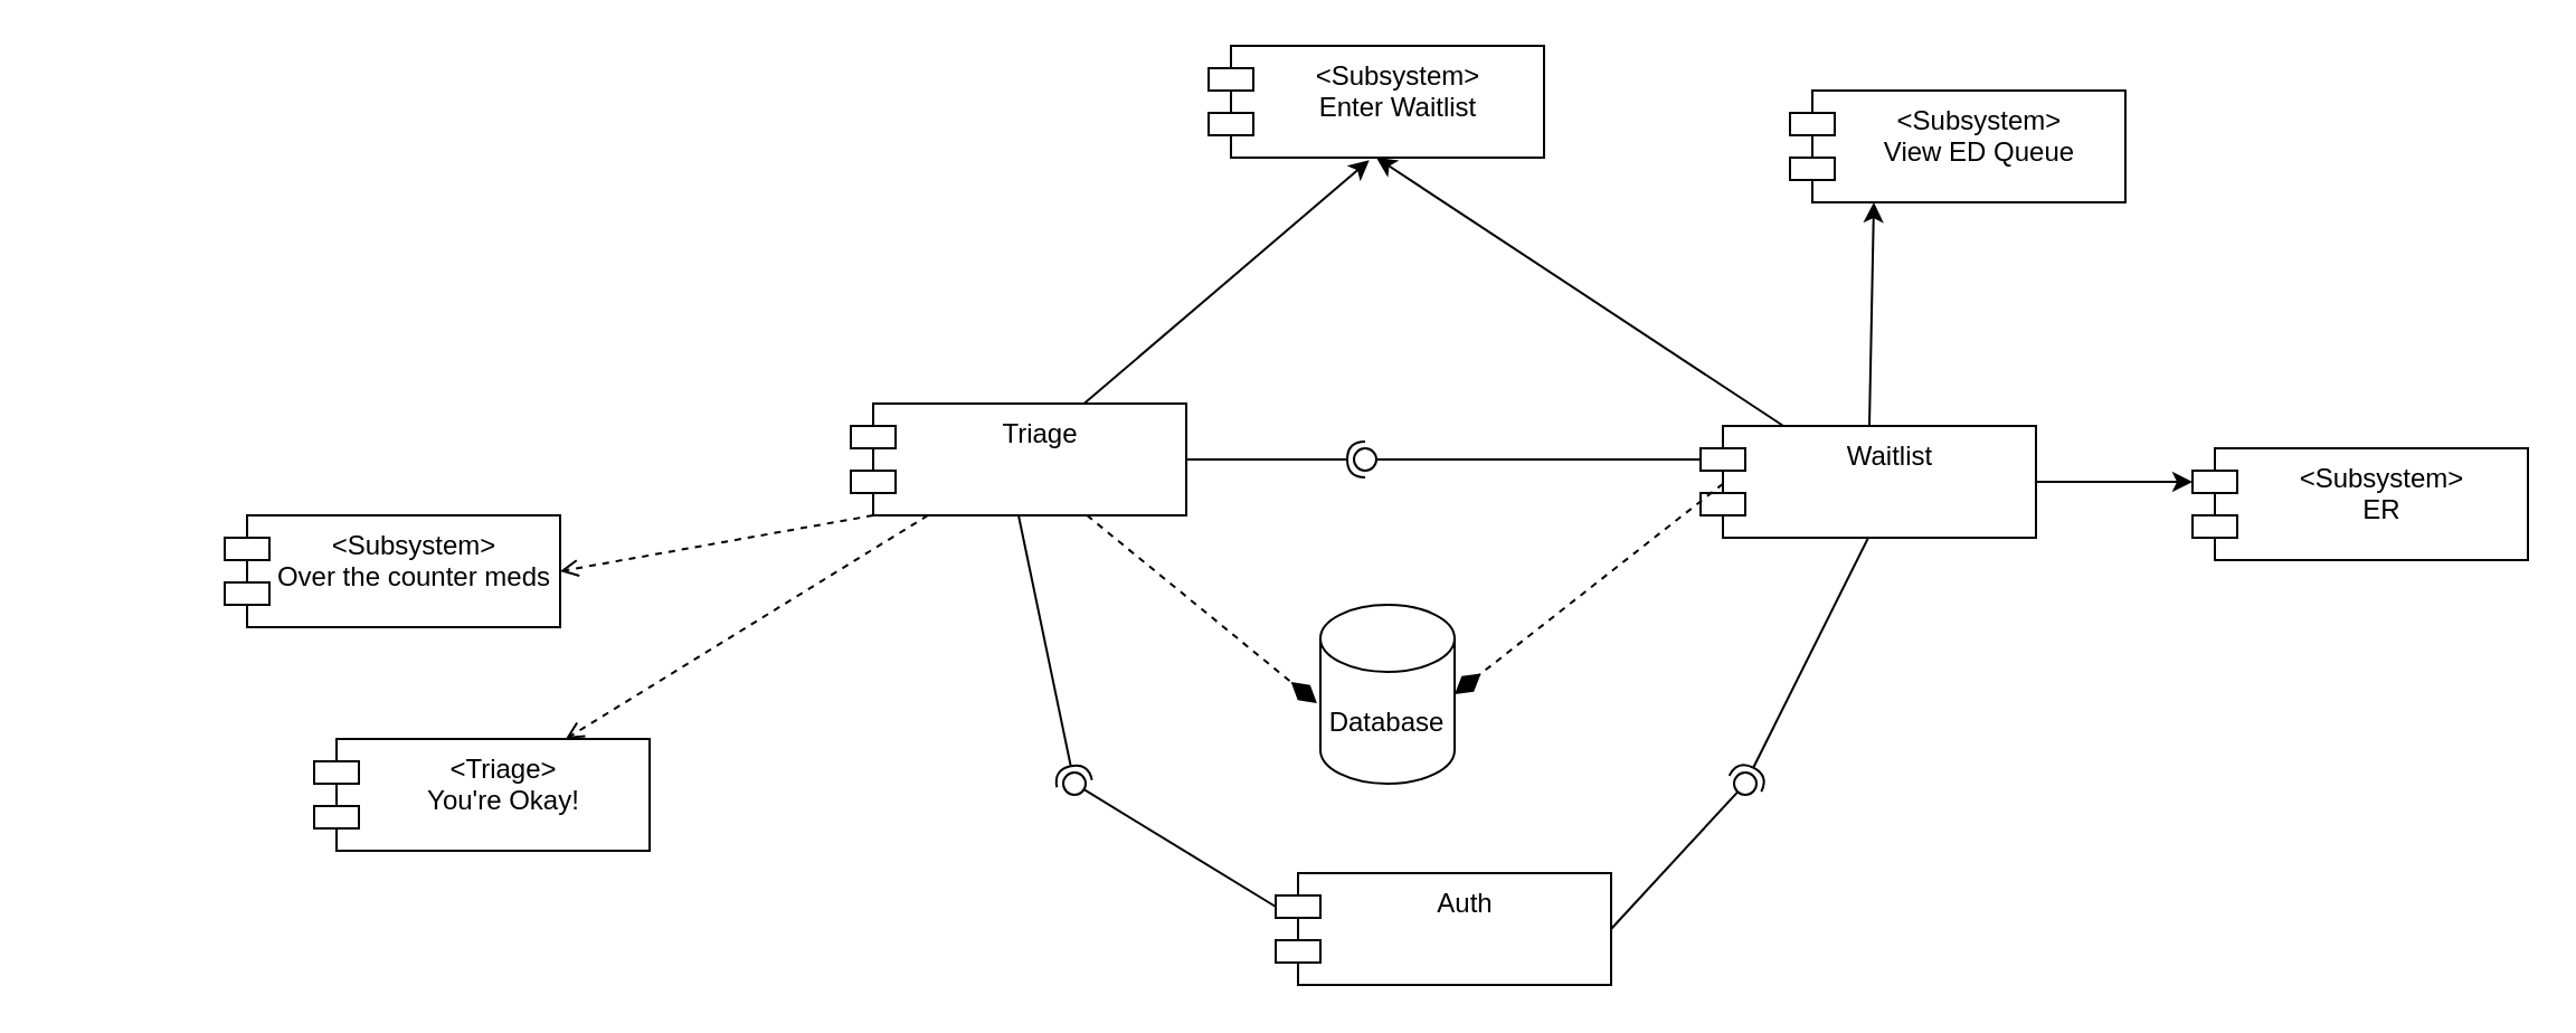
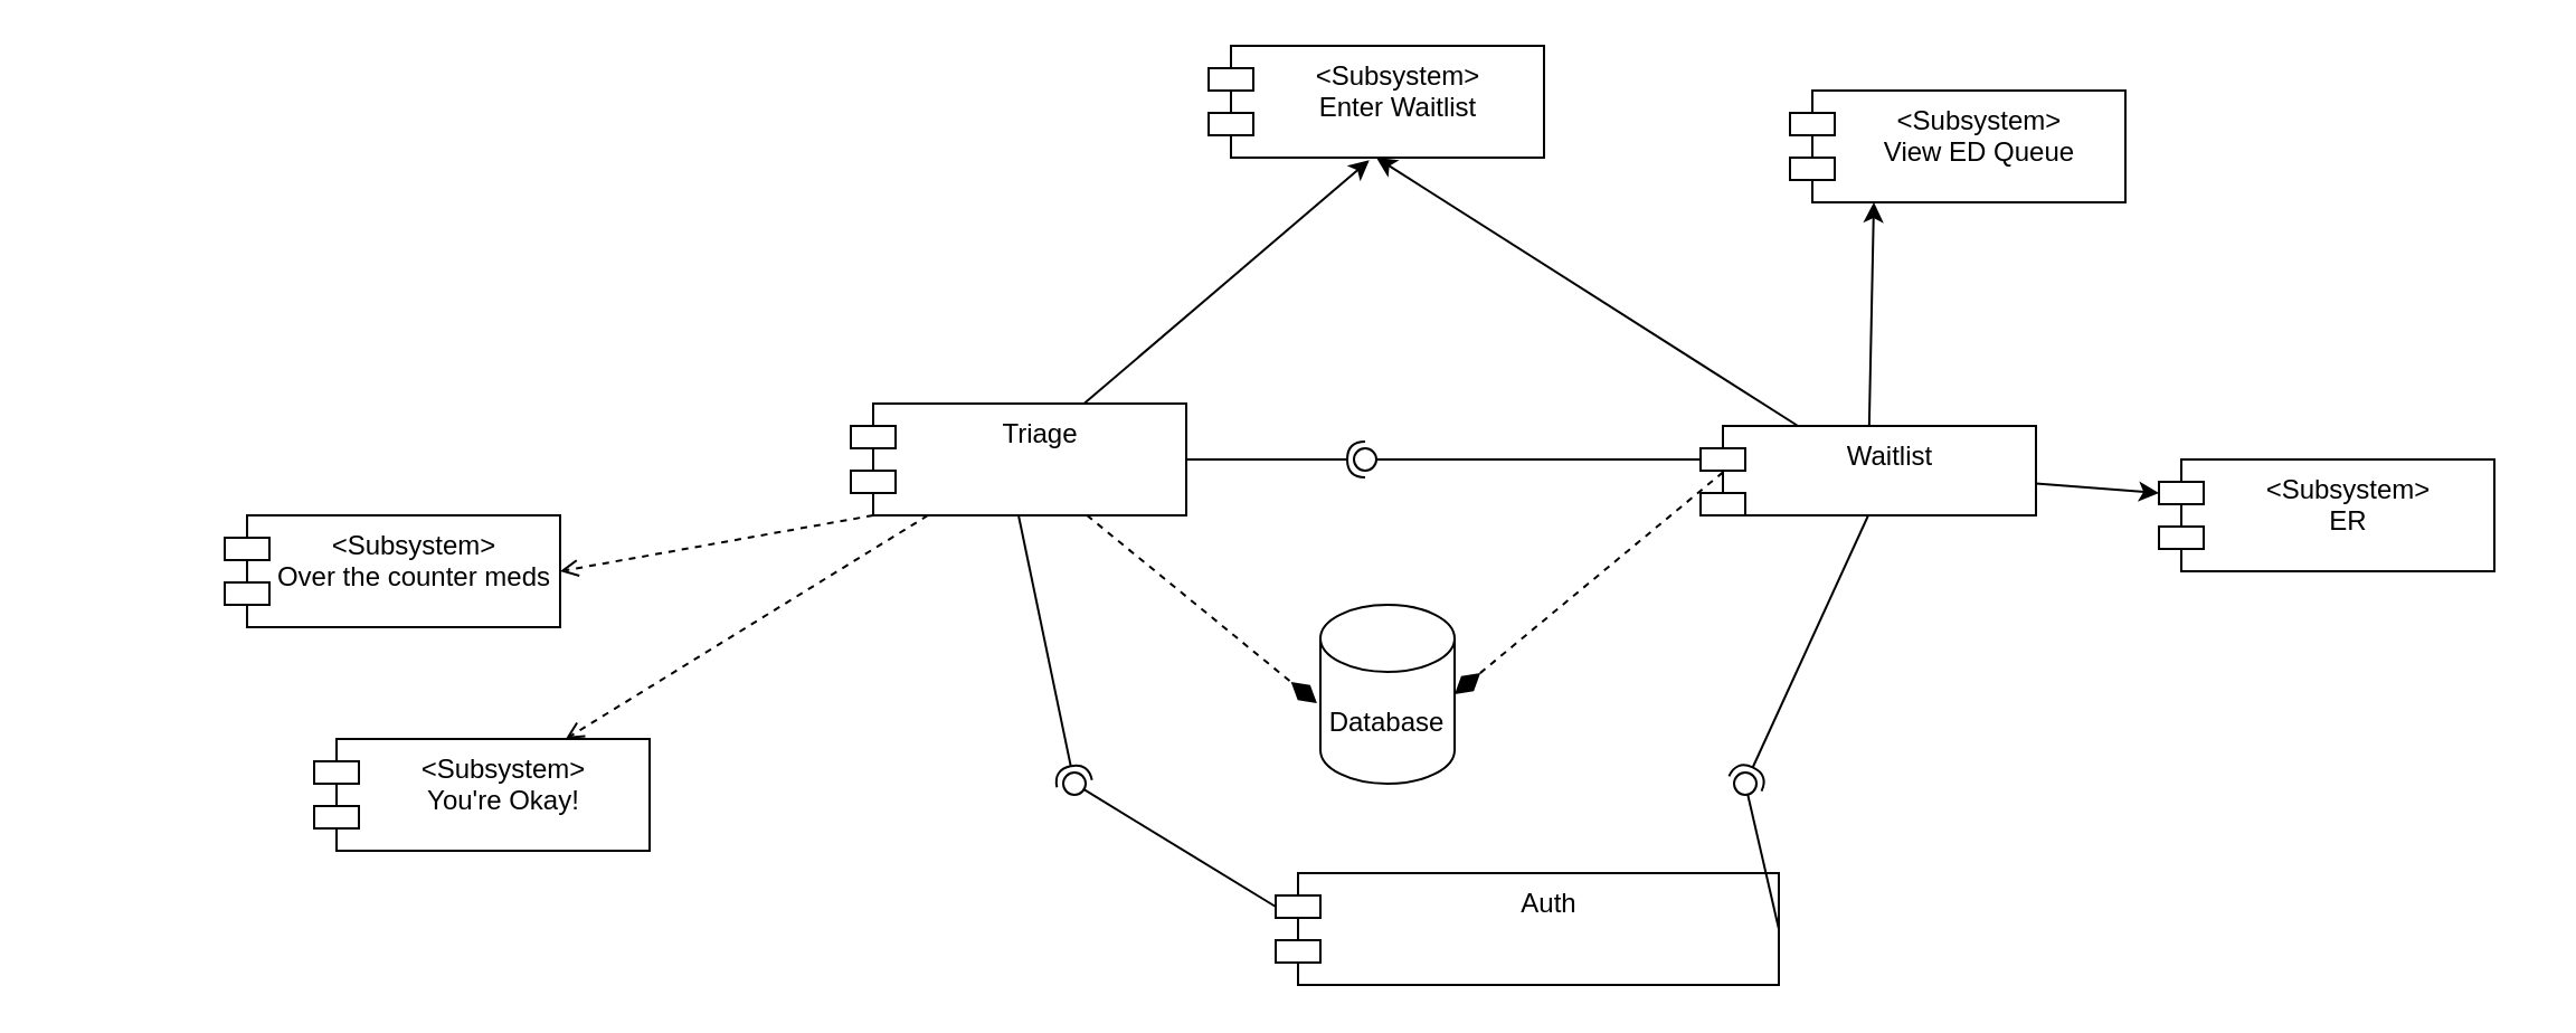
- <mxCell id="3" value="&lt;div&gt;Waitlist&lt;/div&gt;" style="shape=module;align=left;spacingLeft=20;align=center;verticalAlign=top;whiteSpace=wrap;html=1;" parent="1" vertex="1"><mxGeometry x="760" y="190" width="150" height="50" as="geometry" /></mxCell>
+ <mxCell id="3" value="&lt;div&gt;Waitlist&lt;/div&gt;" style="shape=module;align=left;spacingLeft=20;align=center;verticalAlign=top;whiteSpace=wrap;html=1;" parent="1" vertex="1"><mxGeometry x="760" y="190" width="150" height="40" as="geometry" /></mxCell>
- <mxCell id="26" value="&amp;lt;Subsystem&amp;gt;&lt;div&gt;ER&lt;/div&gt;" style="shape=module;align=left;spacingLeft=20;align=center;verticalAlign=top;whiteSpace=wrap;html=1;" vertex="1" parent="1"><mxGeometry x="980" y="200" width="150" height="50" as="geometry" /></mxCell>
+ <mxCell id="26" value="&amp;lt;Subsystem&amp;gt;&lt;div&gt;ER&lt;/div&gt;" style="shape=module;align=left;spacingLeft=20;align=center;verticalAlign=top;whiteSpace=wrap;html=1;" vertex="1" parent="1"><mxGeometry x="965" y="205" width="150" height="50" as="geometry" /></mxCell>
- <mxCell id="25" value="&amp;lt;Triage&amp;gt;&lt;div&gt;You're Okay!&lt;/div&gt;" style="shape=module;align=left;spacingLeft=20;align=center;verticalAlign=top;whiteSpace=wrap;html=1;" vertex="1" parent="1"><mxGeometry x="140" y="330" width="150" height="50" as="geometry" /></mxCell>
+ <mxCell id="25" value="&amp;lt;Subsystem&amp;gt;&lt;div&gt;You're Okay!&lt;/div&gt;" style="shape=module;align=left;spacingLeft=20;align=center;verticalAlign=top;whiteSpace=wrap;html=1;" vertex="1" parent="1"><mxGeometry x="140" y="330" width="150" height="50" as="geometry" /></mxCell>
- <mxCell id="12" value="&lt;div&gt;Auth&lt;/div&gt;" style="shape=module;align=left;spacingLeft=20;align=center;verticalAlign=top;whiteSpace=wrap;html=1;" parent="1" vertex="1"><mxGeometry x="570" y="390" width="150" height="50" as="geometry" /></mxCell>
+ <mxCell id="12" value="&lt;div&gt;Auth&lt;/div&gt;" style="shape=module;align=left;spacingLeft=20;align=center;verticalAlign=top;whiteSpace=wrap;html=1;" parent="1" vertex="1"><mxGeometry x="570" y="390" width="225" height="50" as="geometry" /></mxCell>
